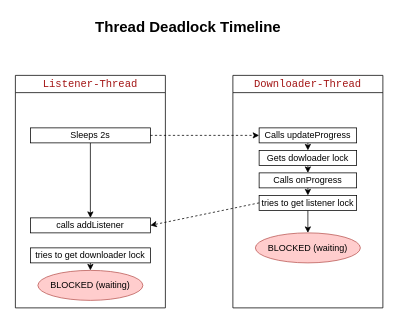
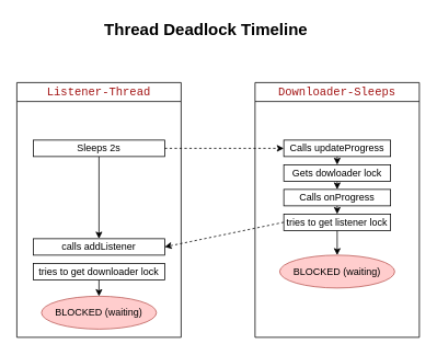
- <mxCell id="10" value="&lt;div style=&quot;color: #000000;background-color: #ffffff;font-family: Consolas, 'Courier New', monospace;font-weight: normal;font-size: 14px;line-height: 19px;white-space: pre;&quot;&gt;&lt;span style=&quot;color: #a31515;&quot;&gt;Downloader-Thread&lt;/span&gt;&lt;/div&gt;" style="swimlane;whiteSpace=wrap;html=1;" vertex="1" parent="1"><mxGeometry x="310" y="100" width="200" height="310" as="geometry" /></mxCell>
+ <mxCell id="10" value="&lt;div style=&quot;color: #000000;background-color: #ffffff;font-family: Consolas, 'Courier New', monospace;font-weight: normal;font-size: 14px;line-height: 19px;white-space: pre;&quot;&gt;&lt;span style=&quot;color: #a31515;&quot;&gt;Downloader-Sleeps&lt;/span&gt;&lt;/div&gt;" style="swimlane;whiteSpace=wrap;html=1;" vertex="1" parent="1"><mxGeometry x="310" y="100" width="200" height="310" as="geometry" /></mxCell>
- <mxCell id="8" value="tries to get downloader lock" style="rounded=0;whiteSpace=wrap;html=1;" vertex="1" parent="3"><mxGeometry x="20" y="230" width="160" height="20" as="geometry" /></mxCell>
+ <mxCell id="8" value="tries to get downloader lock" style="rounded=0;whiteSpace=wrap;html=1;" vertex="1" parent="3"><mxGeometry x="20" y="220" width="160" height="20" as="geometry" /></mxCell>
